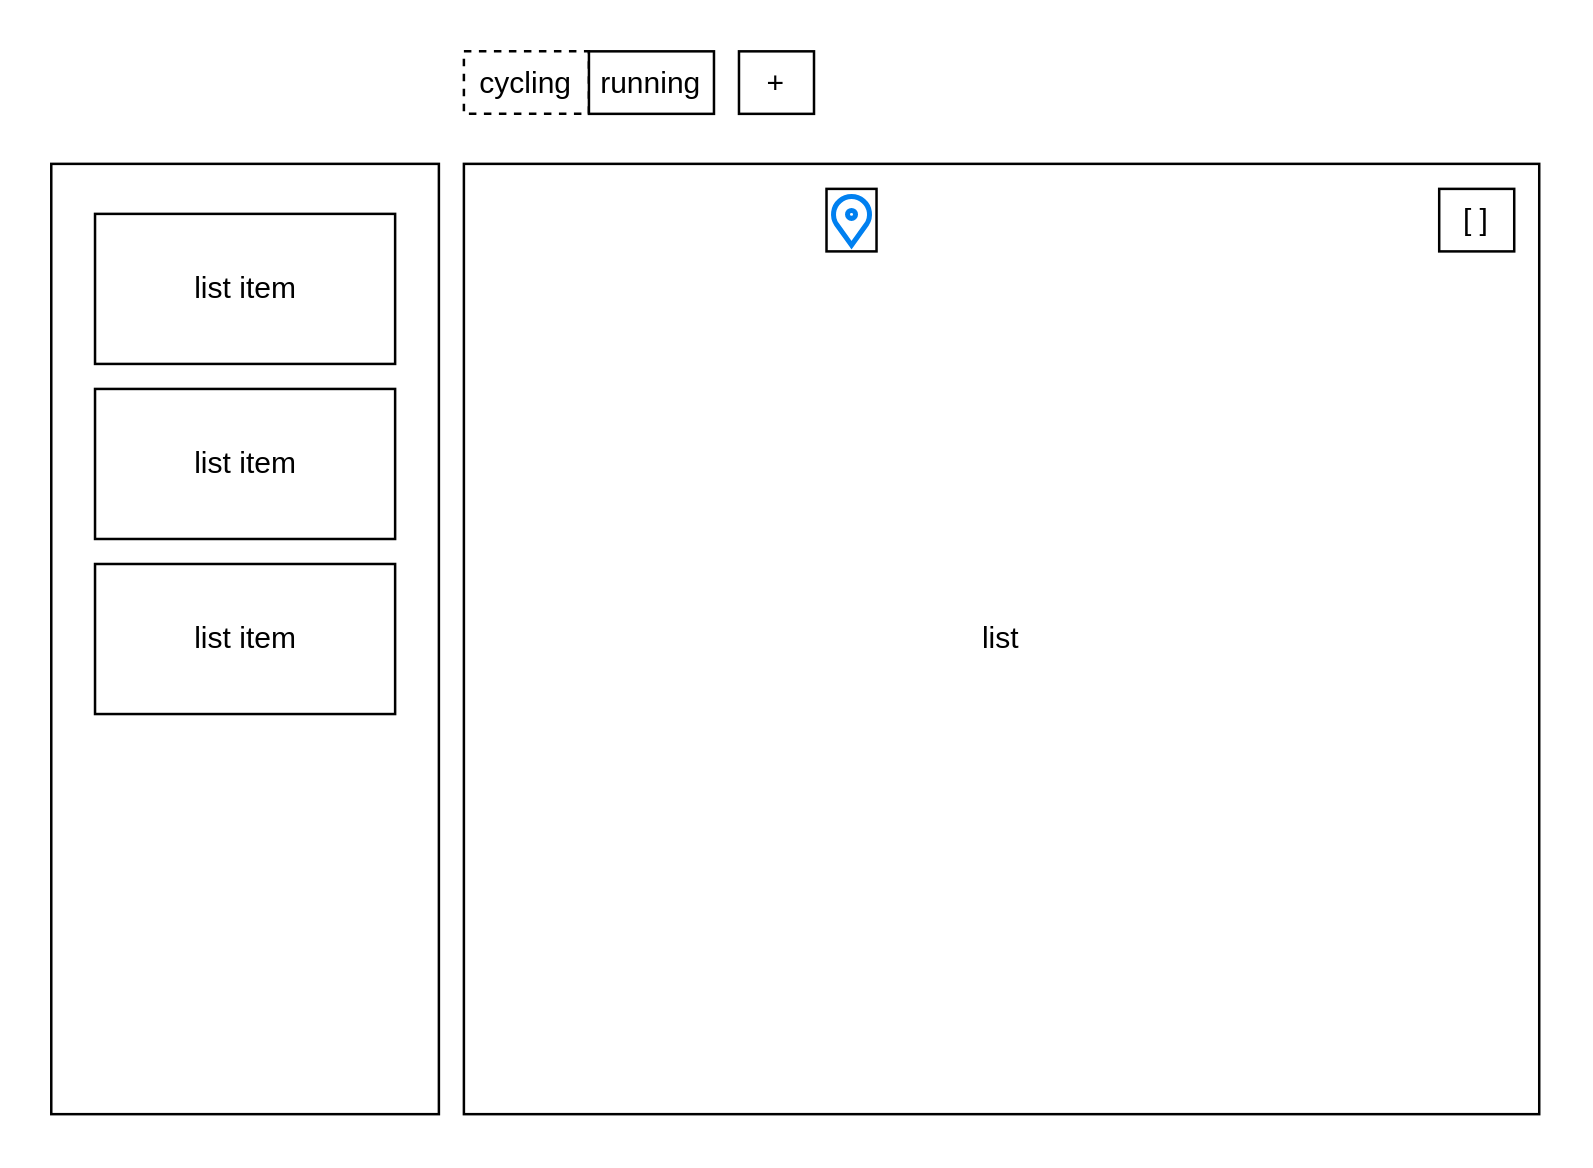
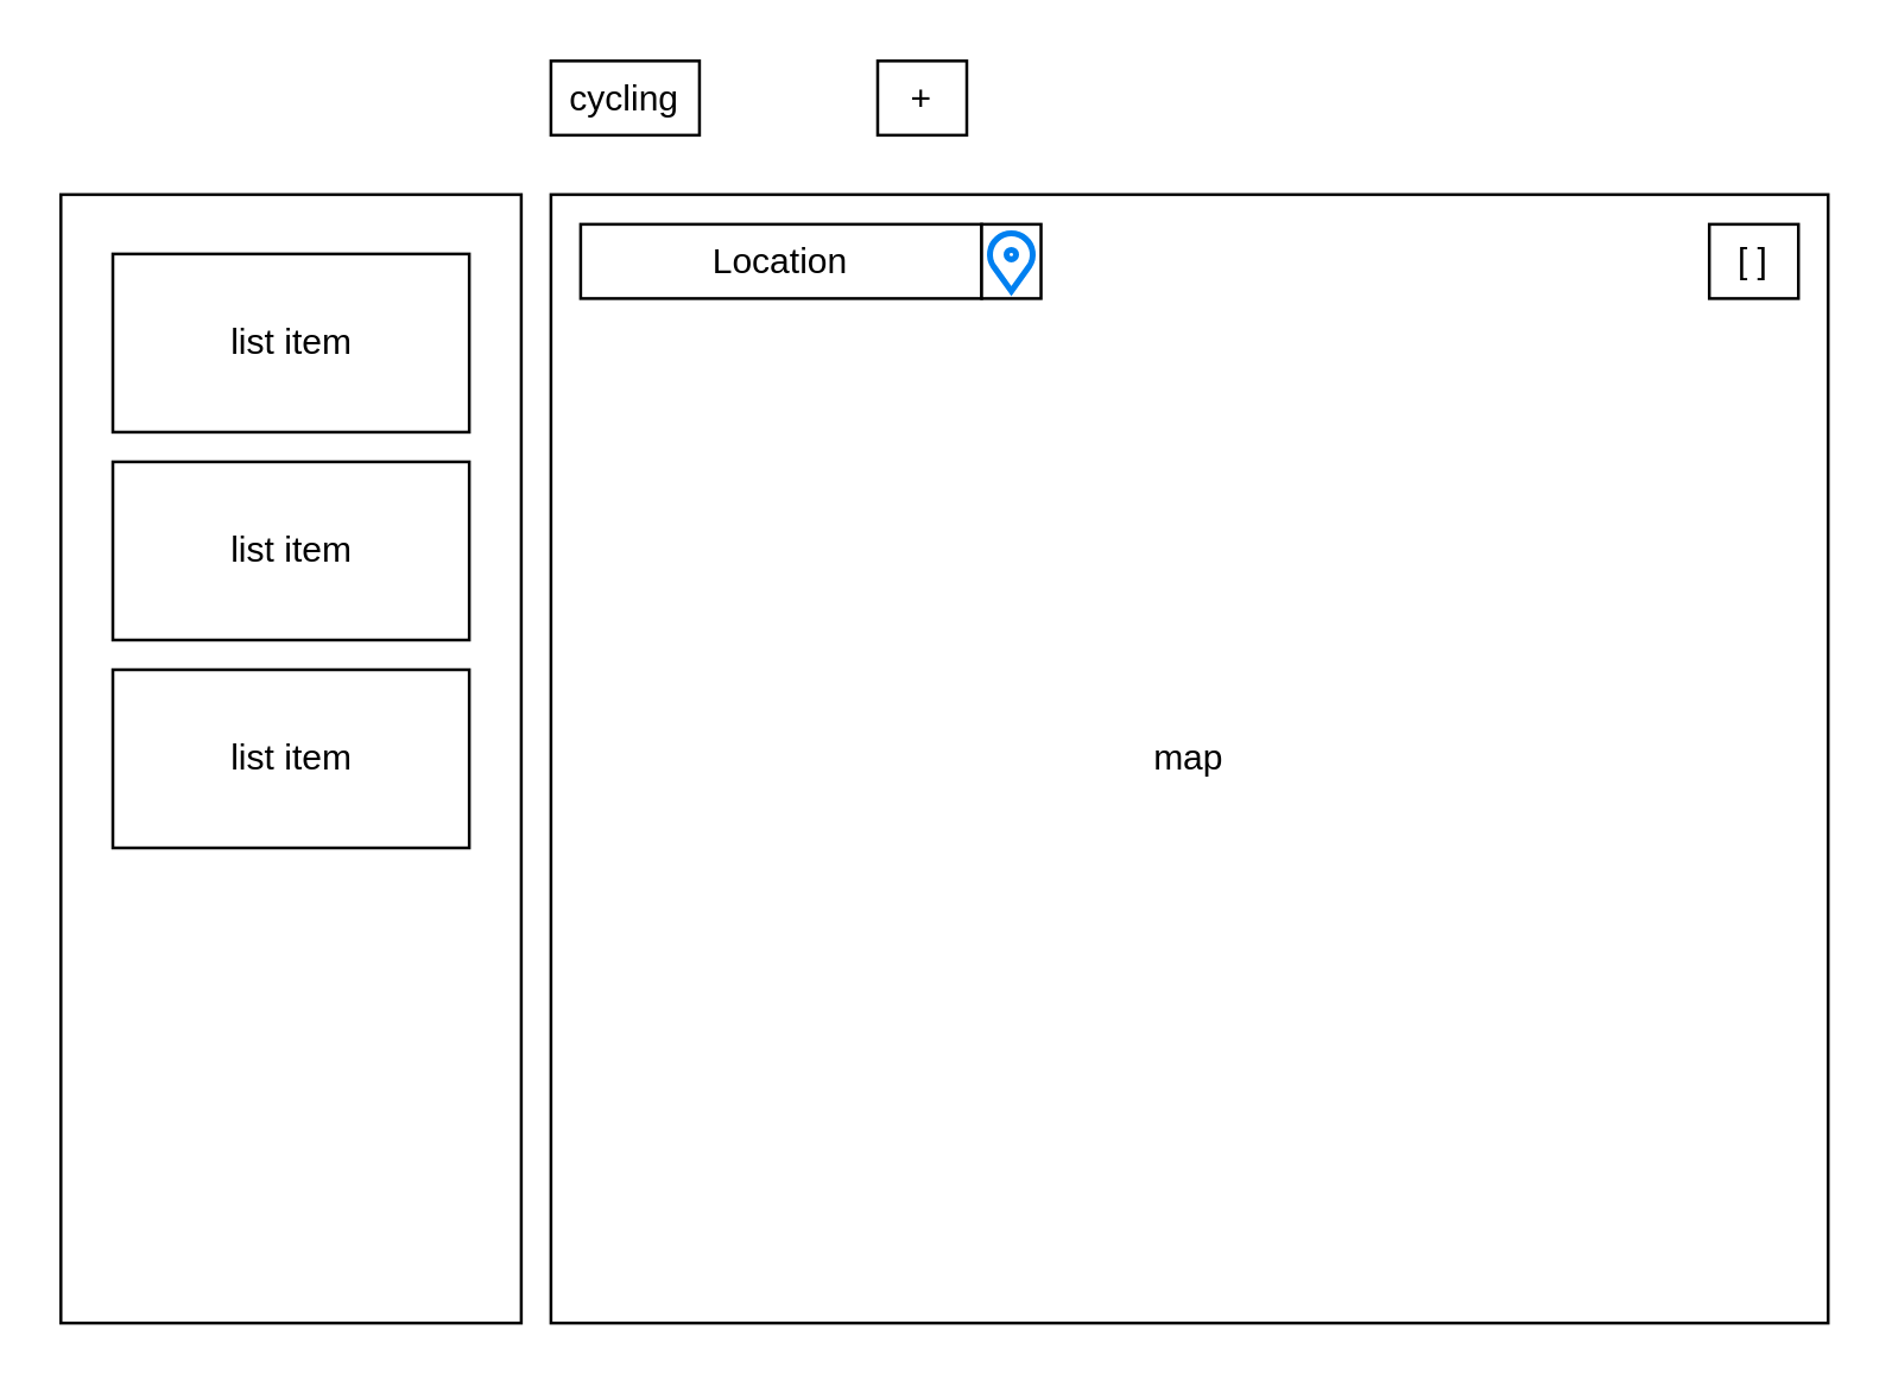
- <mxCell id="14" value="cycling" style="rounded=0;whiteSpace=wrap;html=1;dashed=1;" parent="13" vertex="1"><mxGeometry width="50" height="25" as="geometry" /></mxCell>
+ <mxCell id="14" value="cycling" style="rounded=0;whiteSpace=wrap;html=1;" parent="13" vertex="1"><mxGeometry width="50" height="25" as="geometry" /></mxCell>
- <mxCell id="15" value="running" style="rounded=0;whiteSpace=wrap;html=1;" parent="13" vertex="1"><mxGeometry x="50" width="50" height="25" as="geometry" /></mxCell>
+ <mxCell id="4" value="Location" style="rounded=0;whiteSpace=wrap;html=1;" parent="3" vertex="1"><mxGeometry width="135" height="25" as="geometry" /></mxCell>
- <mxCell id="2" value="list" style="rounded=0;whiteSpace=wrap;html=1;" parent="1" vertex="1"><mxGeometry x="185" y="65" width="430" height="380" as="geometry" /></mxCell>
+ <mxCell id="2" value="map" style="rounded=0;whiteSpace=wrap;html=1;" parent="1" vertex="1"><mxGeometry x="185" y="65" width="430" height="380" as="geometry" /></mxCell>
